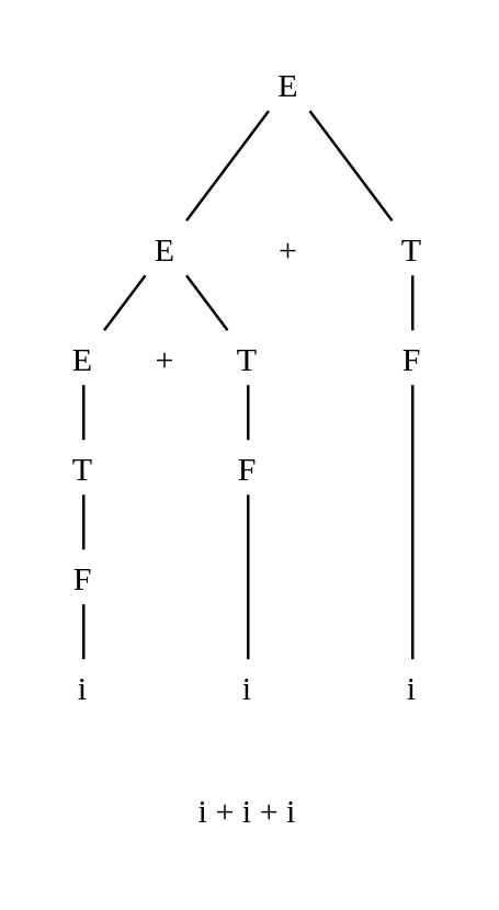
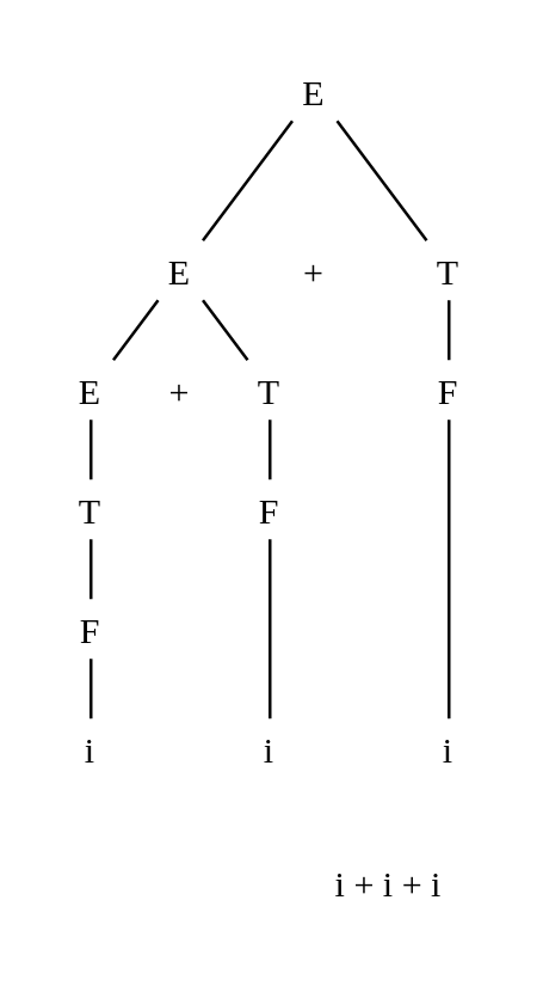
- <mxCell id="2" value="i + i + i" style="text;strokeColor=none;fillColor=none;align=center;verticalAlign=middle;rounded=0;fontStyle=0;fontFamily=Times New Roman;labelBackgroundColor=none;" parent="1" vertex="1"><mxGeometry x="60" y="280" width="60" height="30" as="geometry" /></mxCell>
+ <mxCell id="2" value="i + i + i" style="text;strokeColor=none;fillColor=none;align=center;verticalAlign=middle;rounded=0;fontStyle=0;fontFamily=Times New Roman;labelBackgroundColor=none;" parent="1" vertex="1"><mxGeometry x="100" y="280" width="60" height="30" as="geometry" /></mxCell>
